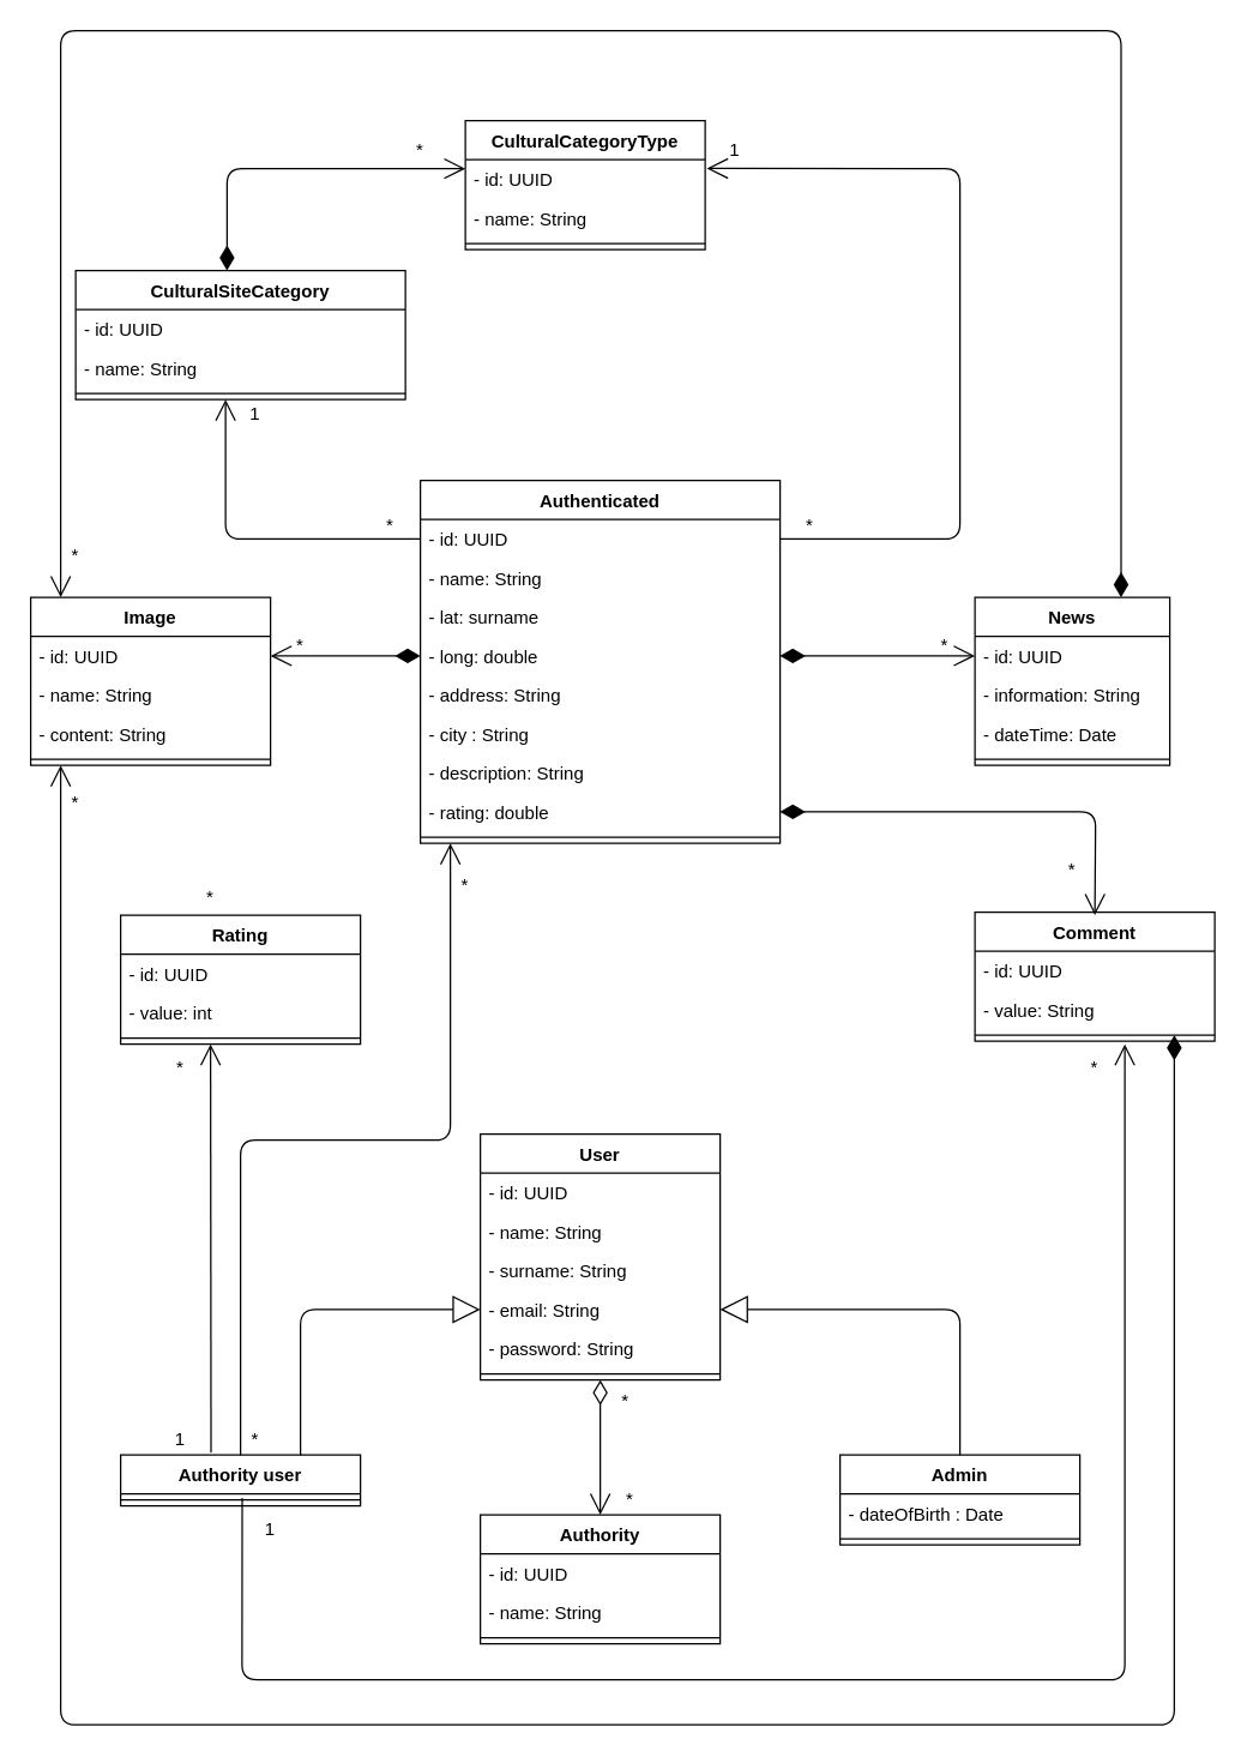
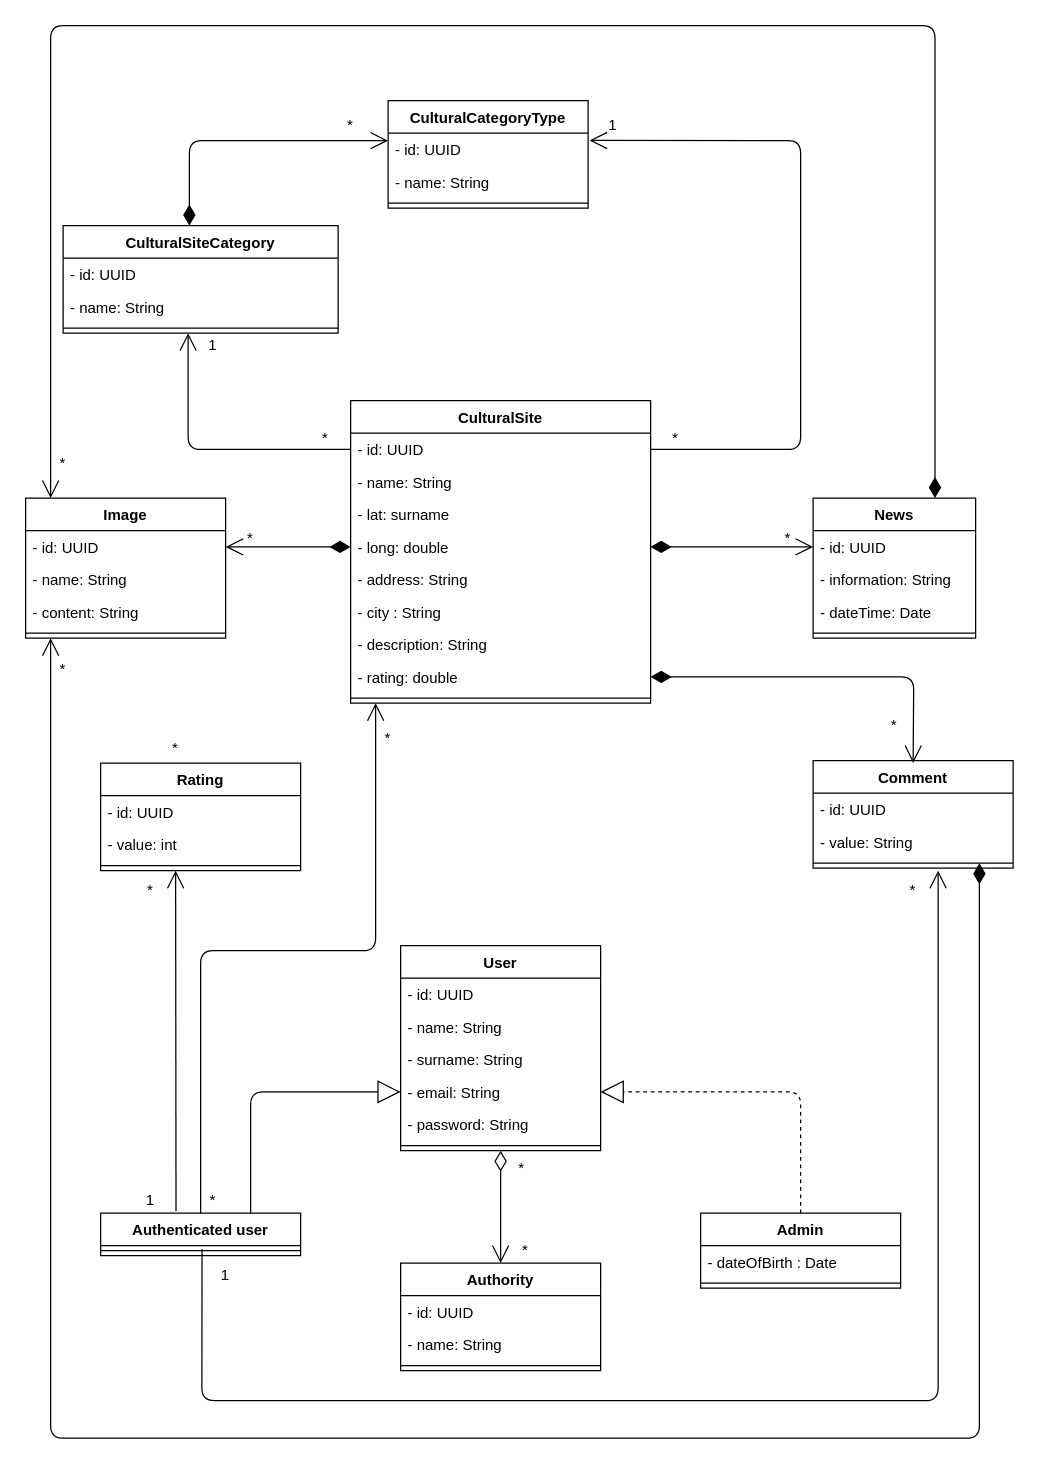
- <mxCell id="2" value="Authenticated" style="swimlane;fontStyle=1;align=center;verticalAlign=top;childLayout=stackLayout;horizontal=1;startSize=26;horizontalStack=0;resizeParent=1;resizeParentMax=0;resizeLast=0;collapsible=1;marginBottom=0;" parent="1" vertex="1"><mxGeometry x="280" y="320" width="240" height="242" as="geometry" /></mxCell>
+ <mxCell id="2" value="CulturalSite" style="swimlane;fontStyle=1;align=center;verticalAlign=top;childLayout=stackLayout;horizontal=1;startSize=26;horizontalStack=0;resizeParent=1;resizeParentMax=0;resizeLast=0;collapsible=1;marginBottom=0;" parent="1" vertex="1"><mxGeometry x="280" y="320" width="240" height="242" as="geometry" /></mxCell>
- <mxCell id="50" value="" style="endArrow=block;endSize=16;endFill=0;html=1;entryX=1;entryY=0.5;entryDx=0;entryDy=0;exitX=0.5;exitY=0;exitDx=0;exitDy=0;" parent="1" source="46" target="29" edge="1"><mxGeometry width="160" relative="1" as="geometry"><mxPoint x="620" y="880" as="sourcePoint" /><mxPoint x="780" y="880" as="targetPoint" /><Array as="points"><mxPoint x="640" y="873" /></Array></mxGeometry></mxCell>
+ <mxCell id="50" value="" style="endArrow=block;endSize=16;endFill=0;html=1;entryX=1;entryY=0.5;entryDx=0;entryDy=0;exitX=0.5;exitY=0;exitDx=0;exitDy=0;dashed=1;" parent="1" source="46" target="29" edge="1"><mxGeometry width="160" relative="1" as="geometry"><mxPoint x="620" y="880" as="sourcePoint" /><mxPoint x="780" y="880" as="targetPoint" /><Array as="points"><mxPoint x="640" y="873" /></Array></mxGeometry></mxCell>
- <mxCell id="44" value="Authority user" style="swimlane;fontStyle=1;align=center;verticalAlign=top;childLayout=stackLayout;horizontal=1;startSize=26;horizontalStack=0;resizeParent=1;resizeParentMax=0;resizeLast=0;collapsible=1;marginBottom=0;" parent="1" vertex="1"><mxGeometry x="80" y="970" width="160" height="34" as="geometry" /></mxCell>
+ <mxCell id="44" value="Authenticated user" style="swimlane;fontStyle=1;align=center;verticalAlign=top;childLayout=stackLayout;horizontal=1;startSize=26;horizontalStack=0;resizeParent=1;resizeParentMax=0;resizeLast=0;collapsible=1;marginBottom=0;" parent="1" vertex="1"><mxGeometry x="80" y="970" width="160" height="34" as="geometry" /></mxCell>
